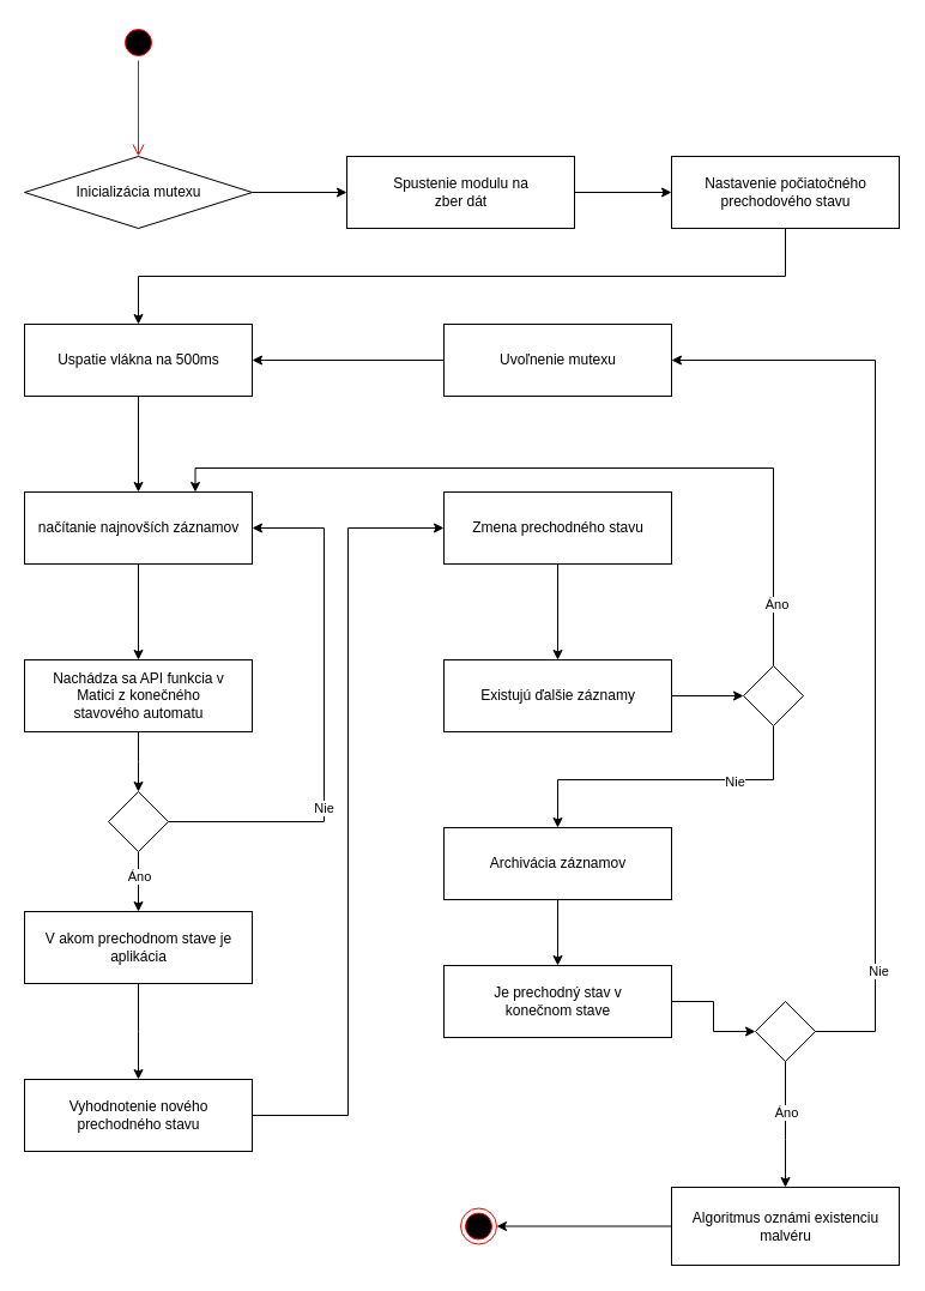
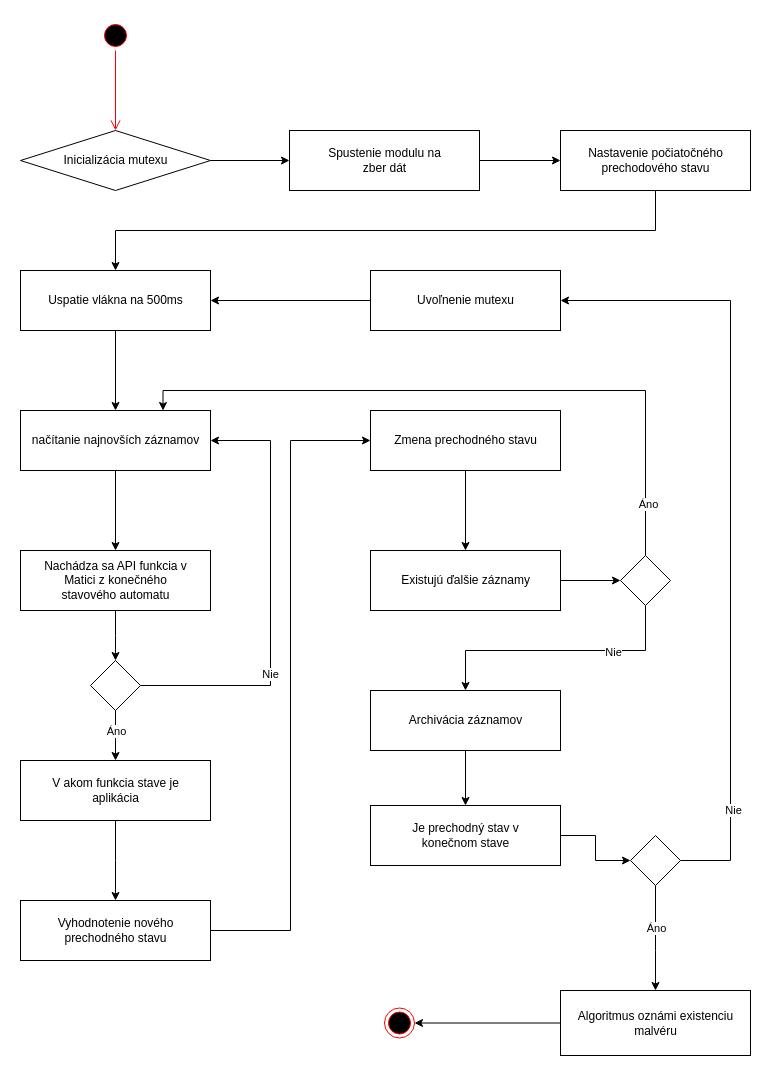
- <mxCell id="22" value="V akom prechodnom stave je&lt;br&gt;aplikácia" style="html=1;" parent="1" vertex="1"><mxGeometry x="20" y="760" width="190" height="60" as="geometry" /></mxCell>
+ <mxCell id="22" value="V akom funkcia stave je&lt;br&gt;aplikácia" style="html=1;" parent="1" vertex="1"><mxGeometry x="20" y="760" width="190" height="60" as="geometry" /></mxCell>
